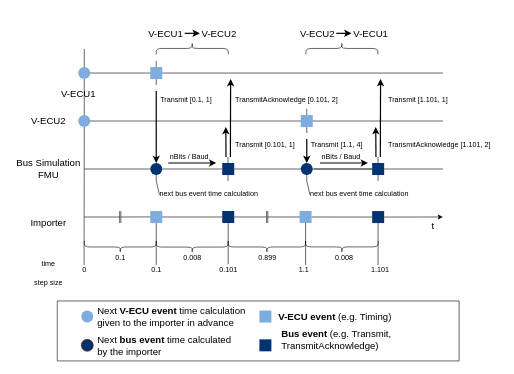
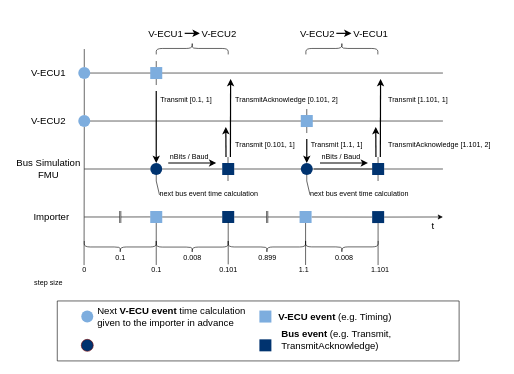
- <mxCell id="29" value="V-ECU1" style="text;html=1;align=center;verticalAlign=middle;resizable=0;points=[];autosize=1;strokeColor=none;fillColor=none;fontSize=16;" vertex="1" parent="1"><mxGeometry x="95" y="146" width="70" height="20" as="geometry" /></mxCell>
+ <mxCell id="29" value="V-ECU1" style="text;html=1;align=center;verticalAlign=middle;resizable=0;points=[];autosize=1;strokeColor=none;fillColor=none;fontSize=16;" vertex="1" parent="1"><mxGeometry x="45" y="111" width="70" height="20" as="geometry" /></mxCell>
- <mxCell id="71" value="Transmit [1.1, 4]" style="text;html=1;align=left;verticalAlign=middle;resizable=0;points=[];autosize=1;strokeColor=none;fillColor=none;" vertex="1" parent="1"><mxGeometry x="516" y="231" width="100" height="20" as="geometry" /></mxCell>
+ <mxCell id="71" value="Transmit [1.1, 1]" style="text;html=1;align=left;verticalAlign=middle;resizable=0;points=[];autosize=1;strokeColor=none;fillColor=none;" vertex="1" parent="1"><mxGeometry x="516" y="231" width="100" height="20" as="geometry" /></mxCell>
- <mxCell id="97" value="Importer" style="text;html=1;align=center;verticalAlign=middle;resizable=0;points=[];autosize=1;strokeColor=none;fillColor=none;fontSize=16;" vertex="1" parent="1"><mxGeometry x="40" y="361.15" width="80" height="20" as="geometry" /></mxCell>
+ <mxCell id="97" value="Importer" style="text;html=1;align=center;verticalAlign=middle;resizable=0;points=[];autosize=1;strokeColor=none;fillColor=none;fontSize=16;" vertex="1" parent="1"><mxGeometry x="45" y="351.15" width="80" height="20" as="geometry" /></mxCell>
- <mxCell id="33" value="time" style="text;html=1;align=center;verticalAlign=middle;resizable=0;points=[];autosize=1;strokeColor=none;fillColor=none;" vertex="1" parent="1"><mxGeometry x="60" y="430" width="40" height="20" as="geometry" /></mxCell>
- <mxCell id="90" value="Next &lt;b&gt;bus event&lt;/b&gt; time calculated &lt;br&gt;by the importer" style="text;html=1;align=left;verticalAlign=middle;resizable=0;points=[];autosize=1;strokeColor=none;fillColor=none;fontSize=16;" vertex="1" parent="1"><mxGeometry x="160" y="555" width="240" height="40" as="geometry" /></mxCell>
